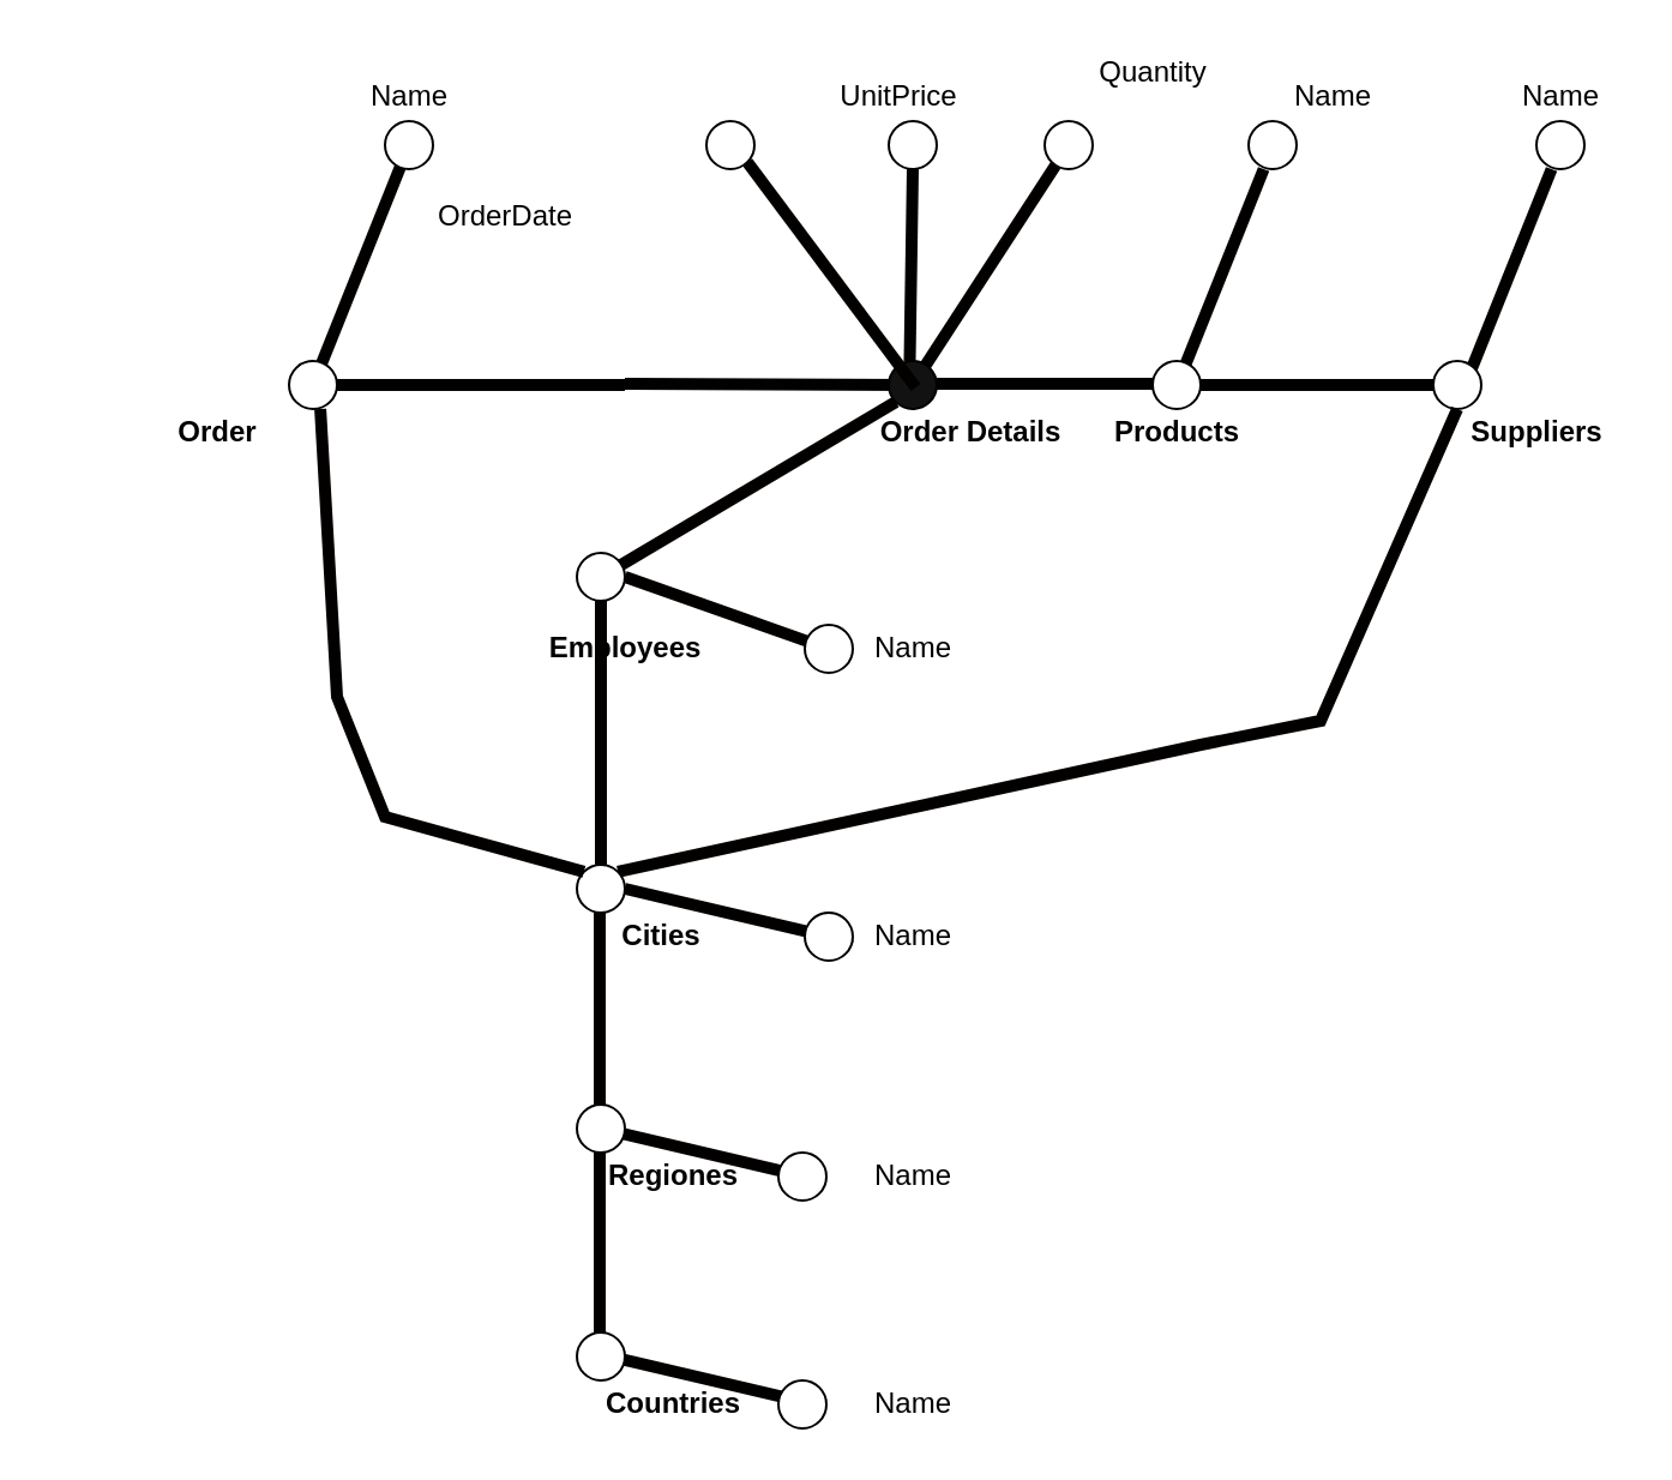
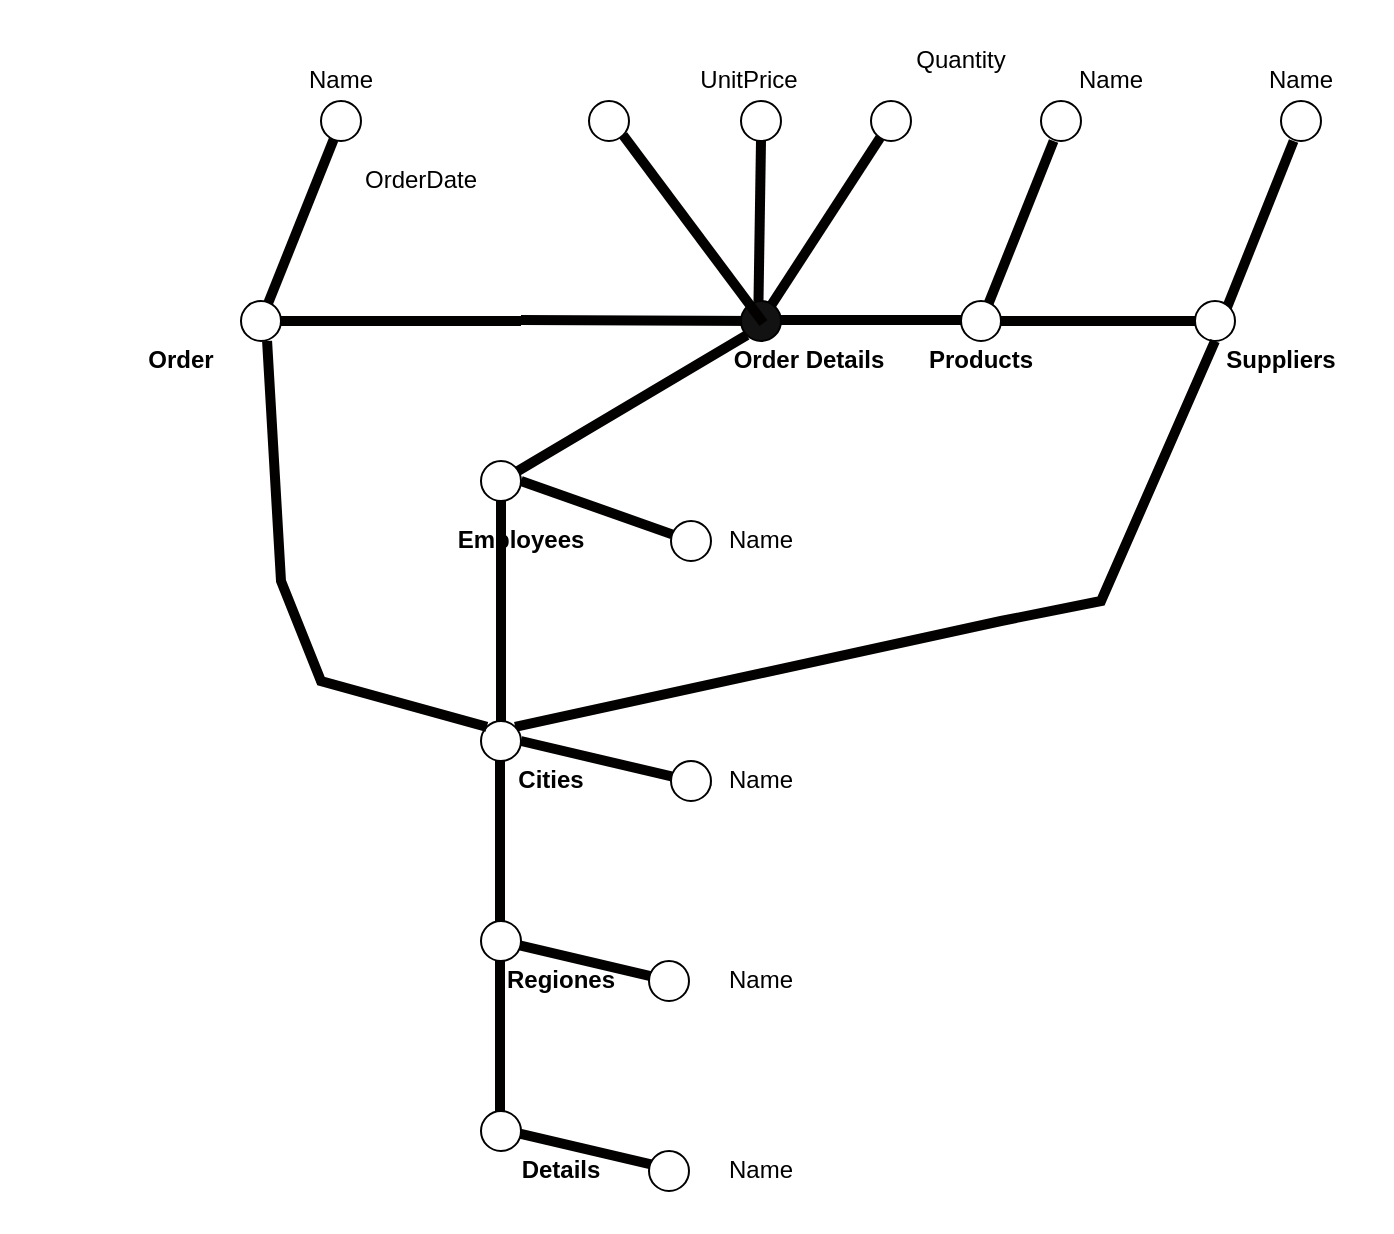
- <mxCell id="36" value="Countries" style="text;html=1;align=center;verticalAlign=middle;resizable=0;points=[];autosize=1;strokeColor=none;fillColor=none;fontStyle=1" vertex="1" parent="1"><mxGeometry x="245" y="575" width="70" height="20" as="geometry" /></mxCell>
+ <mxCell id="36" value="Details" style="text;html=1;align=center;verticalAlign=middle;resizable=0;points=[];autosize=1;strokeColor=none;fillColor=none;fontStyle=1" vertex="1" parent="1"><mxGeometry x="245" y="575" width="70" height="20" as="geometry" /></mxCell>
